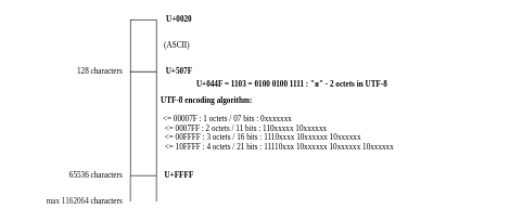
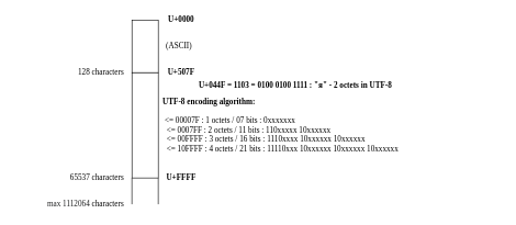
- <mxCell id="6" value="&lt;font face=&quot;Verdana&quot;&gt;&lt;b&gt;U+0020&lt;/b&gt;&lt;/font&gt;" style="text;html=1;align=center;verticalAlign=middle;whiteSpace=wrap;rounded=0;" vertex="1" parent="1"><mxGeometry x="240" y="20" width="70" height="20" as="geometry" /></mxCell>
+ <mxCell id="6" value="&lt;font face=&quot;Verdana&quot;&gt;&lt;b&gt;U+0000&lt;/b&gt;&lt;/font&gt;" style="text;html=1;align=center;verticalAlign=middle;whiteSpace=wrap;rounded=0;" vertex="1" parent="1"><mxGeometry x="240" y="20" width="70" height="20" as="geometry" /></mxCell>
- <mxCell id="9" value="&lt;font face=&quot;Verdana&quot;&gt;65536&amp;nbsp;characters&lt;/font&gt;" style="text;html=1;align=right;verticalAlign=middle;whiteSpace=wrap;rounded=0;" vertex="1" parent="1"><mxGeometry x="40" y="260" width="150" height="20" as="geometry" /></mxCell>
+ <mxCell id="9" value="&lt;font face=&quot;Verdana&quot;&gt;65537&amp;nbsp;characters&lt;/font&gt;" style="text;html=1;align=right;verticalAlign=middle;whiteSpace=wrap;rounded=0;" vertex="1" parent="1"><mxGeometry x="40" y="260" width="150" height="20" as="geometry" /></mxCell>
- <mxCell id="14" value="&lt;font face=&quot;Verdana&quot;&gt;&lt;span style=&quot;color: rgb(32, 33, 34); text-align: start; background-color: rgb(255, 255, 255);&quot;&gt;&lt;font style=&quot;font-size: 12px;&quot;&gt;&amp;nbsp;max 1162064&lt;/font&gt;&lt;/span&gt;&amp;nbsp;characters&lt;/font&gt;" style="text;html=1;align=right;verticalAlign=middle;whiteSpace=wrap;rounded=0;" vertex="1" parent="1"><mxGeometry x="20" y="300" width="170" height="20" as="geometry" /></mxCell>
+ <mxCell id="14" value="&lt;font face=&quot;Verdana&quot;&gt;&lt;span style=&quot;color: rgb(32, 33, 34); text-align: start; background-color: rgb(255, 255, 255);&quot;&gt;&lt;font style=&quot;font-size: 12px;&quot;&gt;&amp;nbsp;max 1112064&lt;/font&gt;&lt;/span&gt;&amp;nbsp;characters&lt;/font&gt;" style="text;html=1;align=right;verticalAlign=middle;whiteSpace=wrap;rounded=0;" vertex="1" parent="1"><mxGeometry x="20" y="300" width="170" height="20" as="geometry" /></mxCell>
